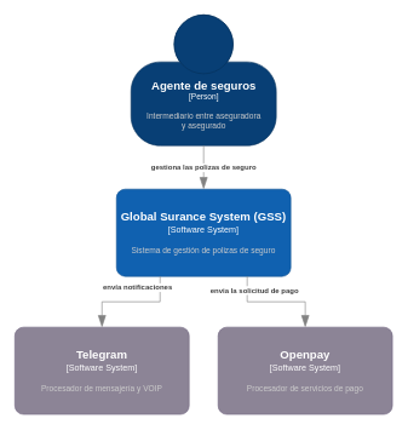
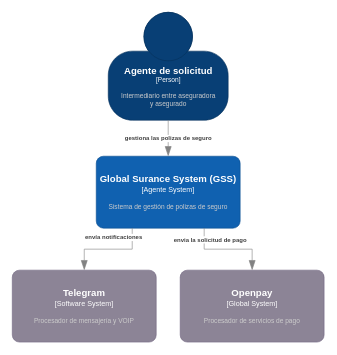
- <mxCell id="7" value="&lt;font style=&quot;font-size: 16px&quot;&gt;&lt;b&gt;Agente de seguros&lt;/b&gt;&lt;/font&gt;&lt;div&gt;[Person]&lt;/div&gt;&lt;br&gt;&lt;div&gt;&lt;font style=&quot;font-size: 11px&quot;&gt;&lt;font color=&quot;#cccccc&quot;&gt;Intermediario entre aseguradora &#10;y asegurado&lt;/font&gt;&lt;/div&gt;" style="html=1;fontSize=11;dashed=0;whitespace=wrap;fillColor=#083F75;strokeColor=#06315C;fontColor=#ffffff;shape=mxgraph.c4.person2;align=center;metaEdit=1;points=[[0.5,0,0],[1,0.5,0],[1,0.75,0],[0.75,1,0],[0.5,1,0],[0.25,1,0],[0,0.75,0],[0,0.5,0]];resizable=0;" vertex="1" parent="1"><mxGeometry x="180" y="20" width="200" height="180" as="geometry" /></mxCell>
+ <mxCell id="7" value="&lt;font style=&quot;font-size: 16px&quot;&gt;&lt;b&gt;Agente de solicitud&lt;/b&gt;&lt;/font&gt;&lt;div&gt;[Person]&lt;/div&gt;&lt;br&gt;&lt;div&gt;&lt;font style=&quot;font-size: 11px&quot;&gt;&lt;font color=&quot;#cccccc&quot;&gt;Intermediario entre aseguradora &#10;y asegurado&lt;/font&gt;&lt;/div&gt;" style="html=1;fontSize=11;dashed=0;whitespace=wrap;fillColor=#083F75;strokeColor=#06315C;fontColor=#ffffff;shape=mxgraph.c4.person2;align=center;metaEdit=1;points=[[0.5,0,0],[1,0.5,0],[1,0.75,0],[0.75,1,0],[0.5,1,0],[0.25,1,0],[0,0.75,0],[0,0.5,0]];resizable=0;" vertex="1" parent="1"><mxGeometry x="180" y="20" width="200" height="180" as="geometry" /></mxCell>
- <mxCell id="2" value="&lt;font style=&quot;font-size: 16px&quot;&gt;&lt;b&gt;Global Surance System (GSS)&lt;/b&gt;&lt;/font&gt;&lt;div&gt;[Software System]&lt;/div&gt;&lt;br&gt;&lt;div&gt;&lt;font style=&quot;font-size: 11px&quot;&gt;&lt;font color=&quot;#cccccc&quot;&gt;Sistema de gestión de polizas de seguro&lt;/font&gt;&lt;/div&gt;" style="rounded=1;whiteSpace=wrap;html=1;labelBackgroundColor=none;fillColor=#1061B0;fontColor=#ffffff;align=center;arcSize=10;strokeColor=#0D5091;metaEdit=1;resizable=0;points=[[0.25,0,0],[0.5,0,0],[0.75,0,0],[1,0.25,0],[1,0.5,0],[1,0.75,0],[0.75,1,0],[0.5,1,0],[0.25,1,0],[0,0.75,0],[0,0.5,0],[0,0.25,0]];" vertex="1" parent="1"><mxGeometry x="160" y="260" width="240" height="120" as="geometry" /></mxCell>
+ <mxCell id="2" value="&lt;font style=&quot;font-size: 16px&quot;&gt;&lt;b&gt;Global Surance System (GSS)&lt;/b&gt;&lt;/font&gt;&lt;div&gt;[Agente System]&lt;/div&gt;&lt;br&gt;&lt;div&gt;&lt;font style=&quot;font-size: 11px&quot;&gt;&lt;font color=&quot;#cccccc&quot;&gt;Sistema de gestión de polizas de seguro&lt;/font&gt;&lt;/div&gt;" style="rounded=1;whiteSpace=wrap;html=1;labelBackgroundColor=none;fillColor=#1061B0;fontColor=#ffffff;align=center;arcSize=10;strokeColor=#0D5091;metaEdit=1;resizable=0;points=[[0.25,0,0],[0.5,0,0],[0.75,0,0],[1,0.25,0],[1,0.5,0],[1,0.75,0],[0.75,1,0],[0.5,1,0],[0.25,1,0],[0,0.75,0],[0,0.5,0],[0,0.25,0]];" vertex="1" parent="1"><mxGeometry x="160" y="260" width="240" height="120" as="geometry" /></mxCell>
- <mxCell id="4" value="&lt;font style=&quot;font-size: 16px&quot;&gt;&lt;b&gt;Openpay&lt;/b&gt;&lt;/font&gt;&lt;div&gt;[Software System]&lt;/div&gt;&lt;br&gt;&lt;div&gt;&lt;font style=&quot;font-size: 11px&quot;&gt;&lt;font color=&quot;#cccccc&quot;&gt;Procesador de servicios de pago&lt;/font&gt;&lt;/div&gt;" style="rounded=1;whiteSpace=wrap;html=1;labelBackgroundColor=none;fillColor=#8C8496;fontColor=#ffffff;align=center;arcSize=10;strokeColor=#736782;metaEdit=1;resizable=0;points=[[0.25,0,0],[0.5,0,0],[0.75,0,0],[1,0.25,0],[1,0.5,0],[1,0.75,0],[0.75,1,0],[0.5,1,0],[0.25,1,0],[0,0.75,0],[0,0.5,0],[0,0.25,0]];" vertex="1" parent="1"><mxGeometry x="300" y="450" width="240" height="120" as="geometry" /></mxCell>
+ <mxCell id="4" value="&lt;font style=&quot;font-size: 16px&quot;&gt;&lt;b&gt;Openpay&lt;/b&gt;&lt;/font&gt;&lt;div&gt;[Global System]&lt;/div&gt;&lt;br&gt;&lt;div&gt;&lt;font style=&quot;font-size: 11px&quot;&gt;&lt;font color=&quot;#cccccc&quot;&gt;Procesador de servicios de pago&lt;/font&gt;&lt;/div&gt;" style="rounded=1;whiteSpace=wrap;html=1;labelBackgroundColor=none;fillColor=#8C8496;fontColor=#ffffff;align=center;arcSize=10;strokeColor=#736782;metaEdit=1;resizable=0;points=[[0.25,0,0],[0.5,0,0],[0.75,0,0],[1,0.25,0],[1,0.5,0],[1,0.75,0],[0.75,1,0],[0.5,1,0],[0.25,1,0],[0,0.75,0],[0,0.5,0],[0,0.25,0]];" vertex="1" parent="1"><mxGeometry x="300" y="450" width="240" height="120" as="geometry" /></mxCell>
